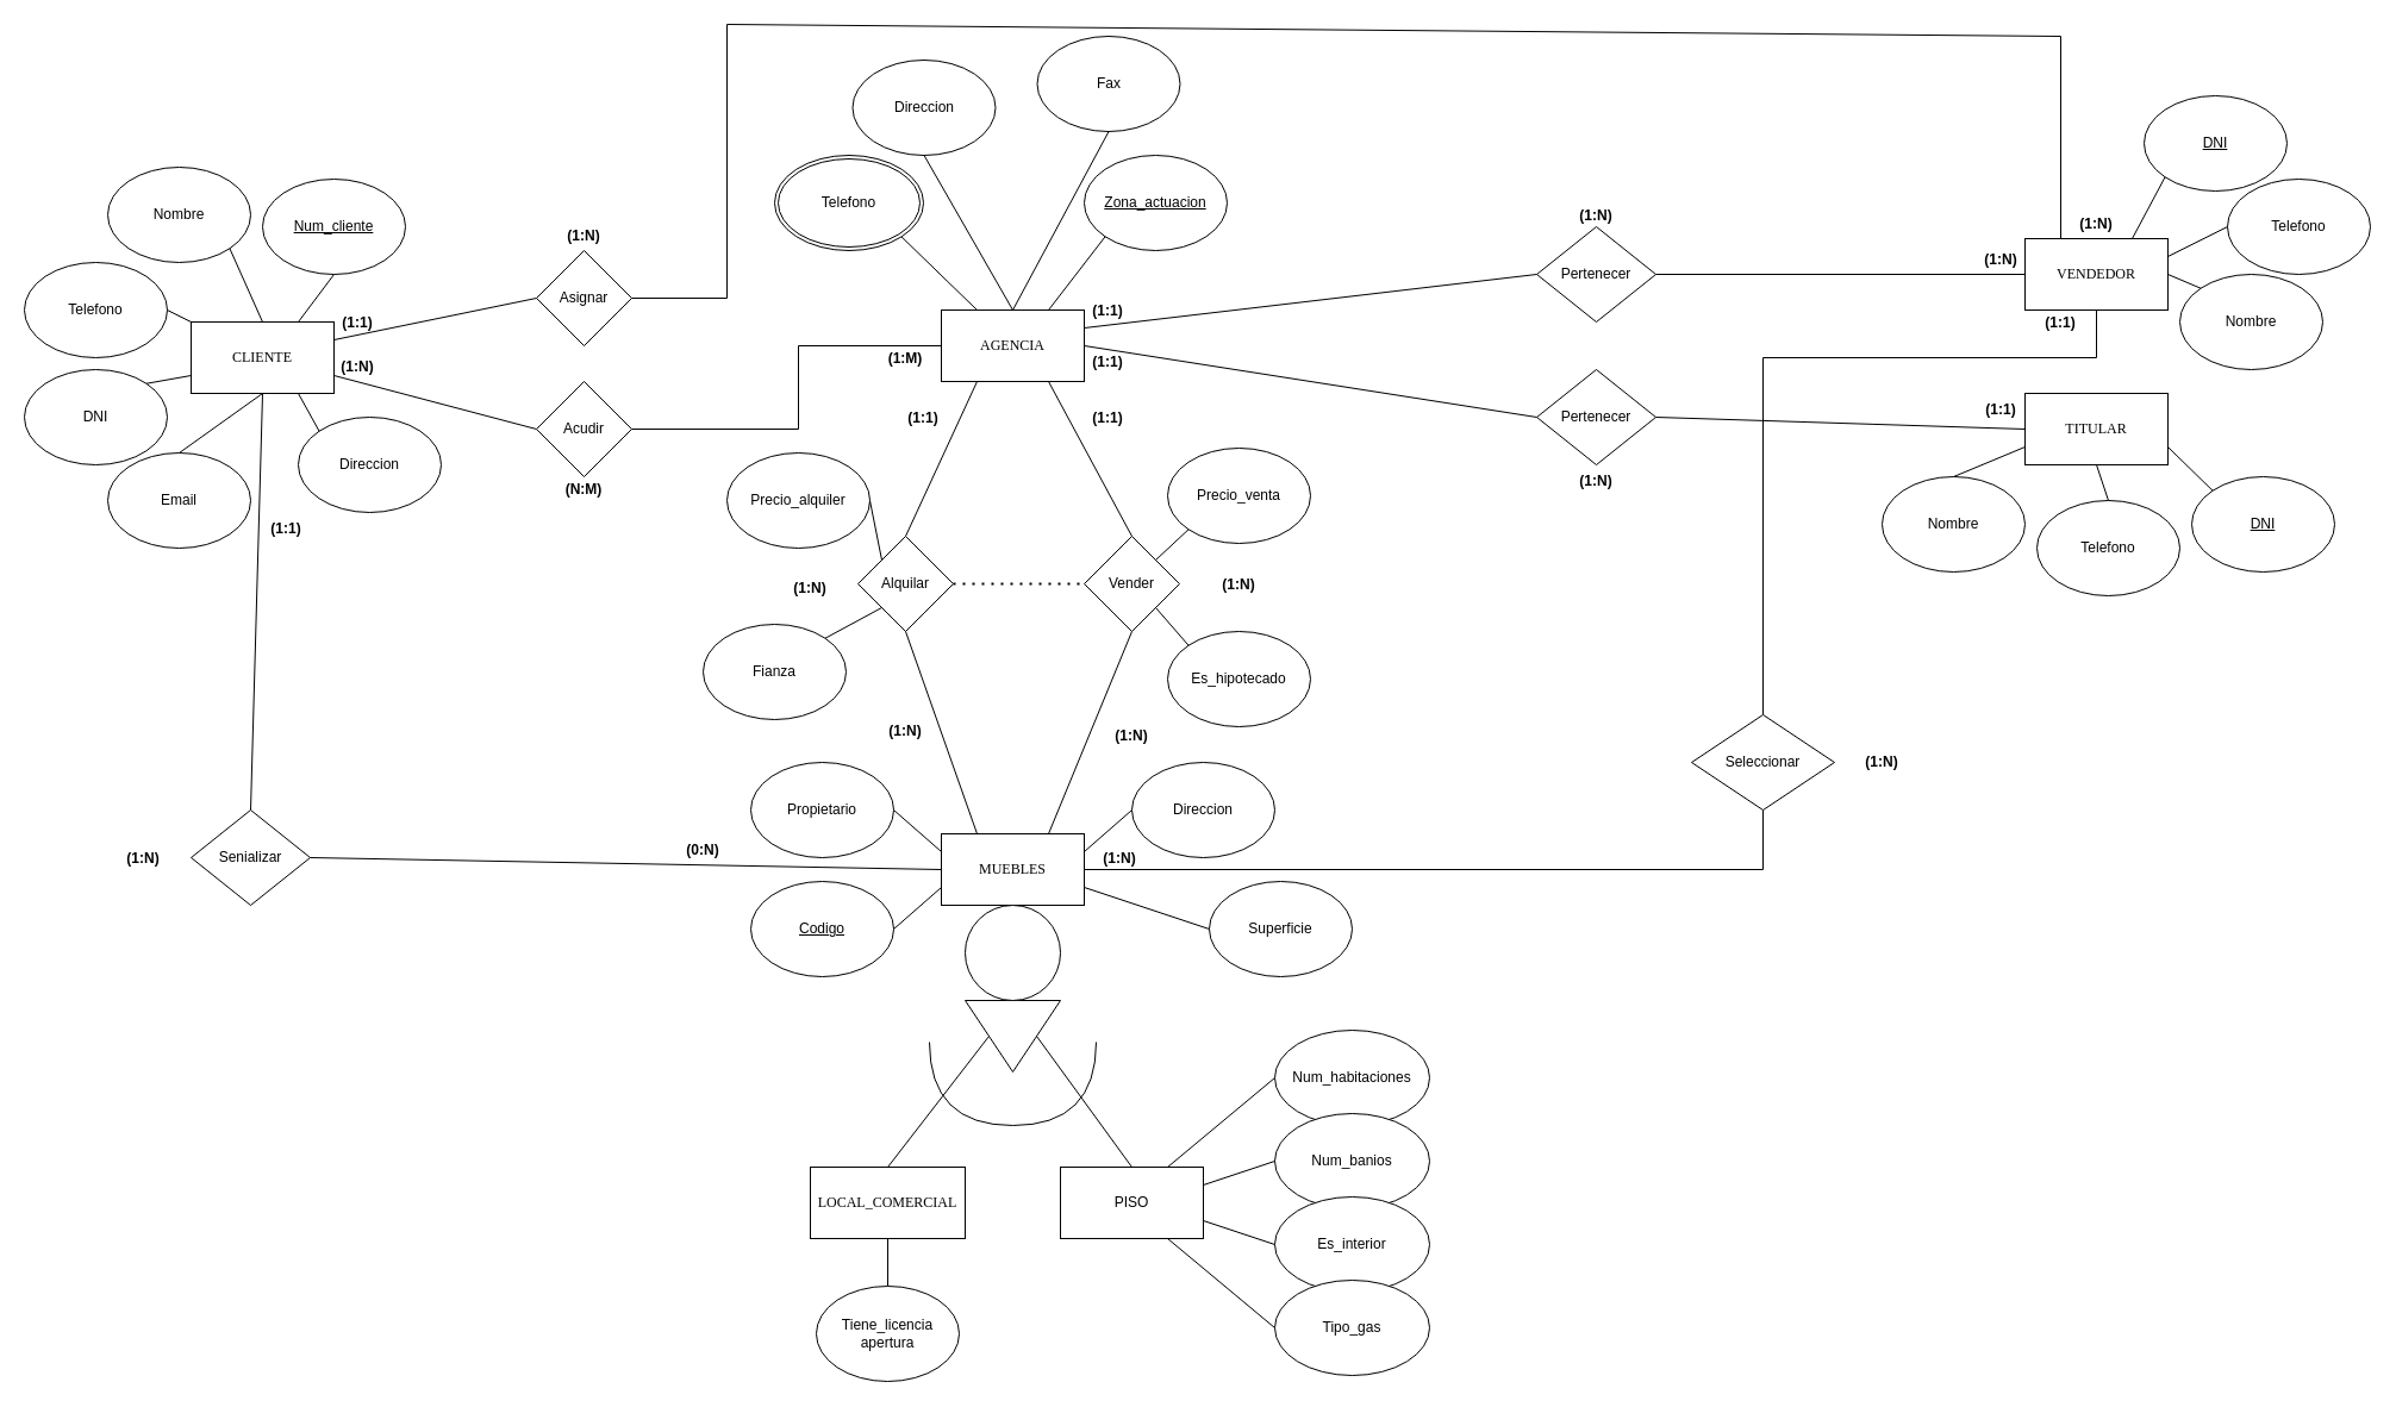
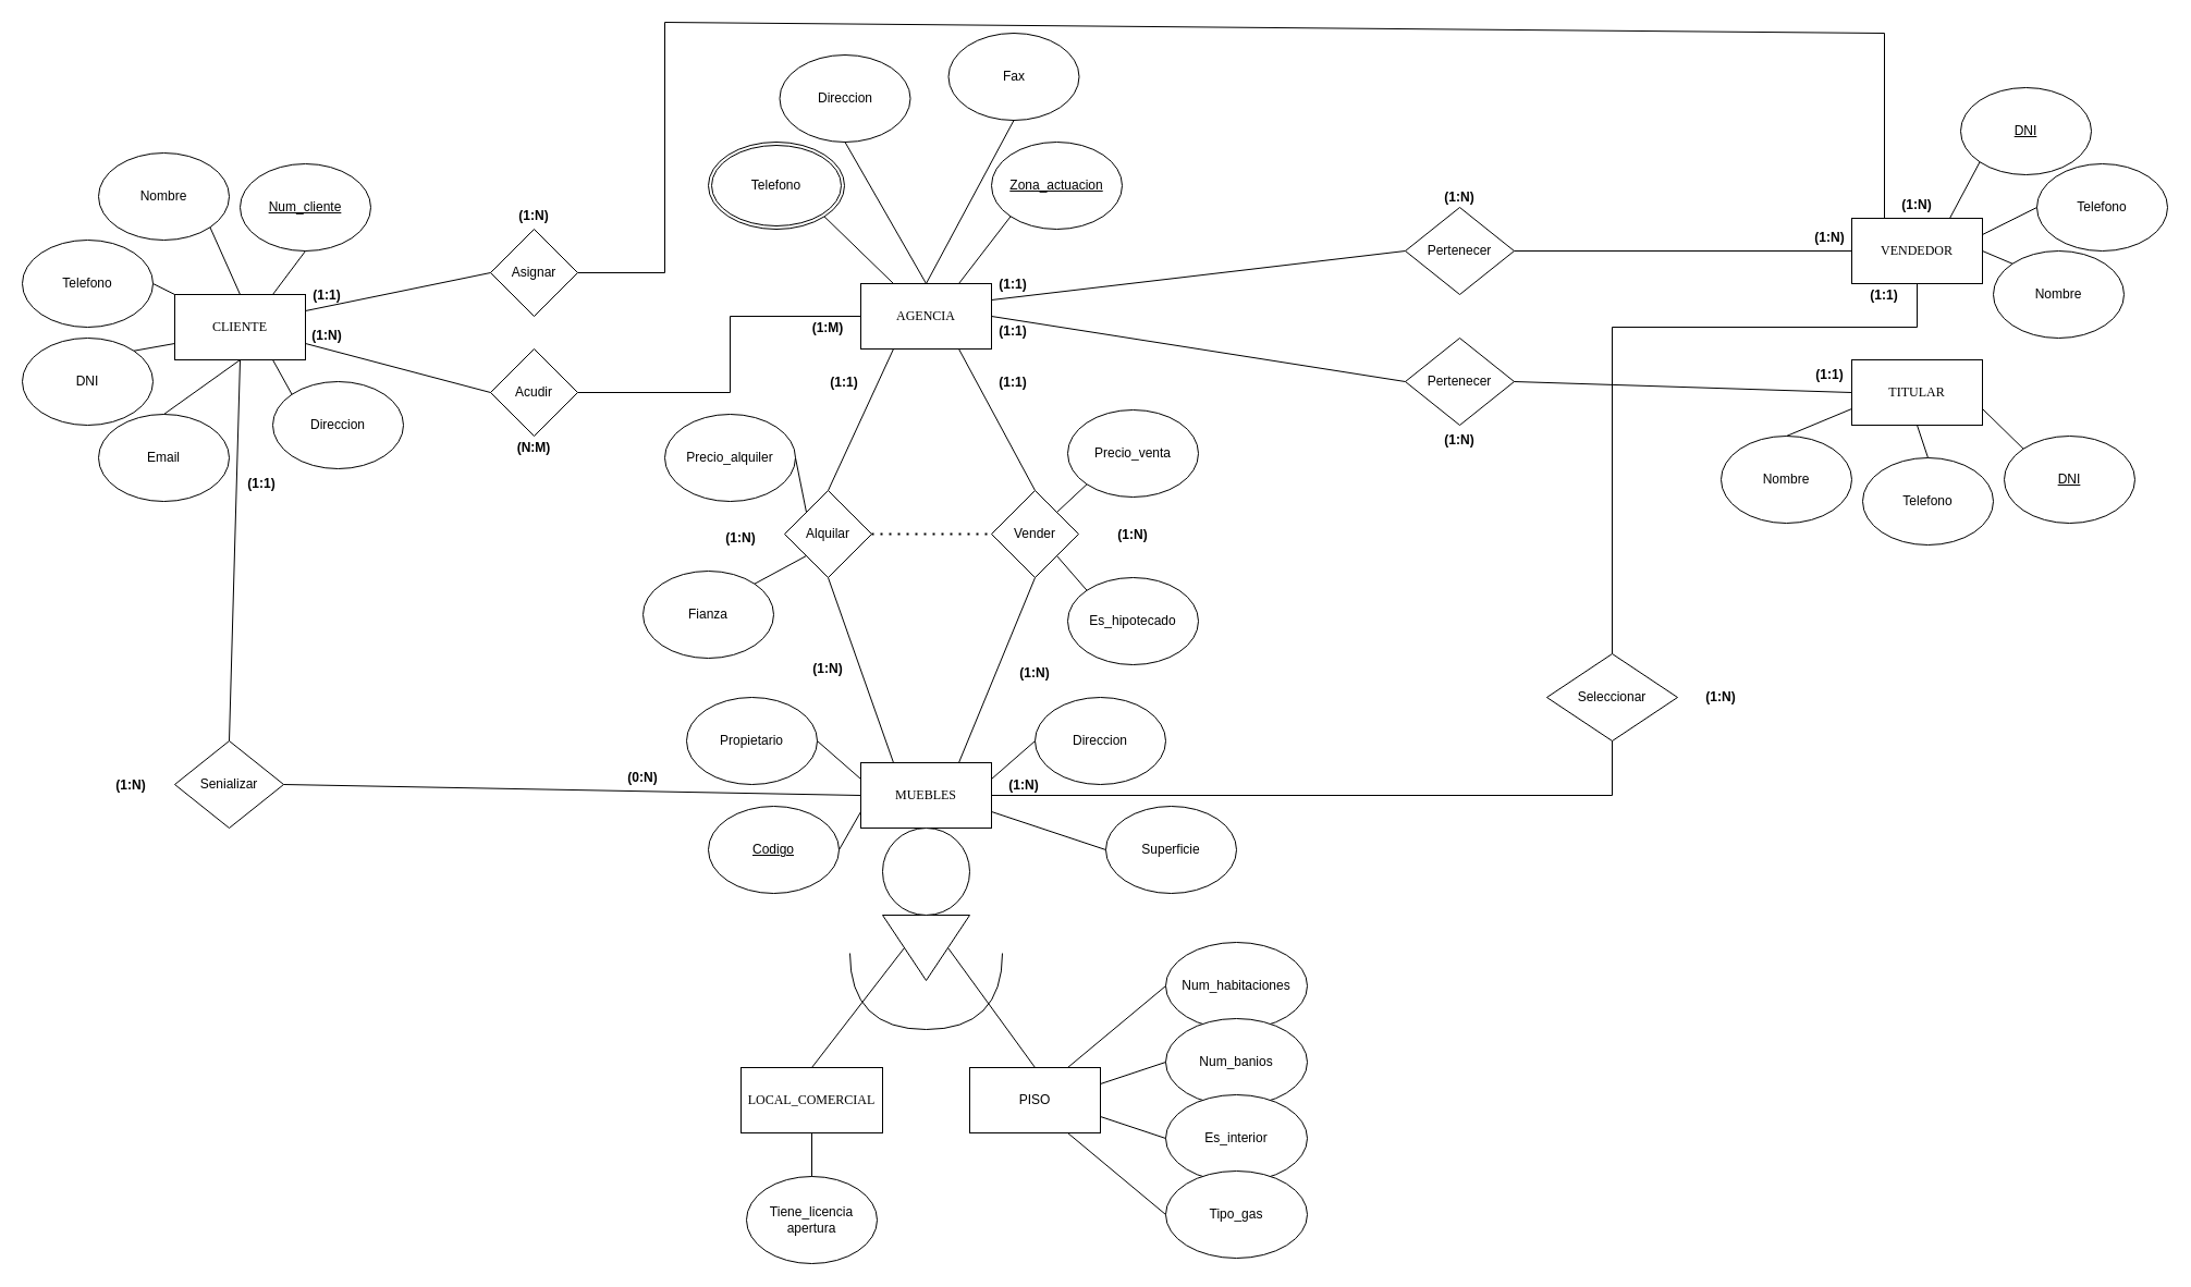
- <mxCell id="19" value="Codigo" style="ellipse;whiteSpace=wrap;html=1;fontStyle=4" parent="1" vertex="1"><mxGeometry x="630" y="740" width="120" height="80" as="geometry" /></mxCell>
+ <mxCell id="19" value="Codigo" style="ellipse;whiteSpace=wrap;html=1;fontStyle=4" parent="1" vertex="1"><mxGeometry x="650" y="740" width="120" height="80" as="geometry" /></mxCell>
